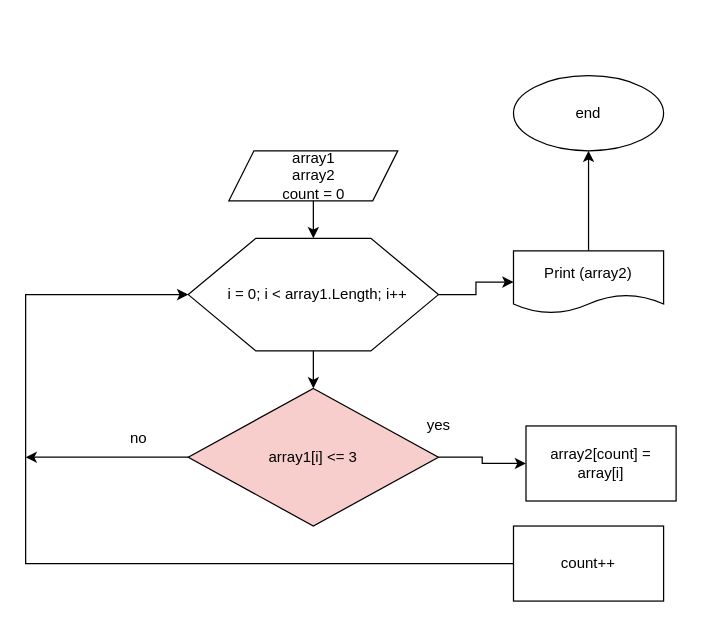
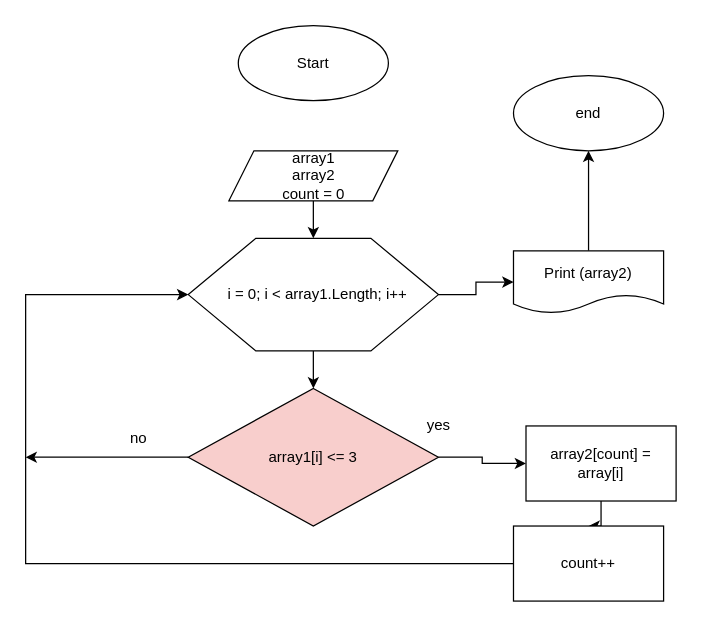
+ <mxCell id="2" value="Start" style="ellipse;whiteSpace=wrap;html=1;" vertex="1" parent="1"><mxGeometry x="190" y="20" width="120" height="60" as="geometry" /></mxCell>
+ <mxCell id="12" value="" style="edgeStyle=orthogonalEdgeStyle;rounded=0;orthogonalLoop=1;jettySize=auto;html=1;" edge="1" parent="1" source="13" target="15"><mxGeometry relative="1" as="geometry" /></mxCell>
